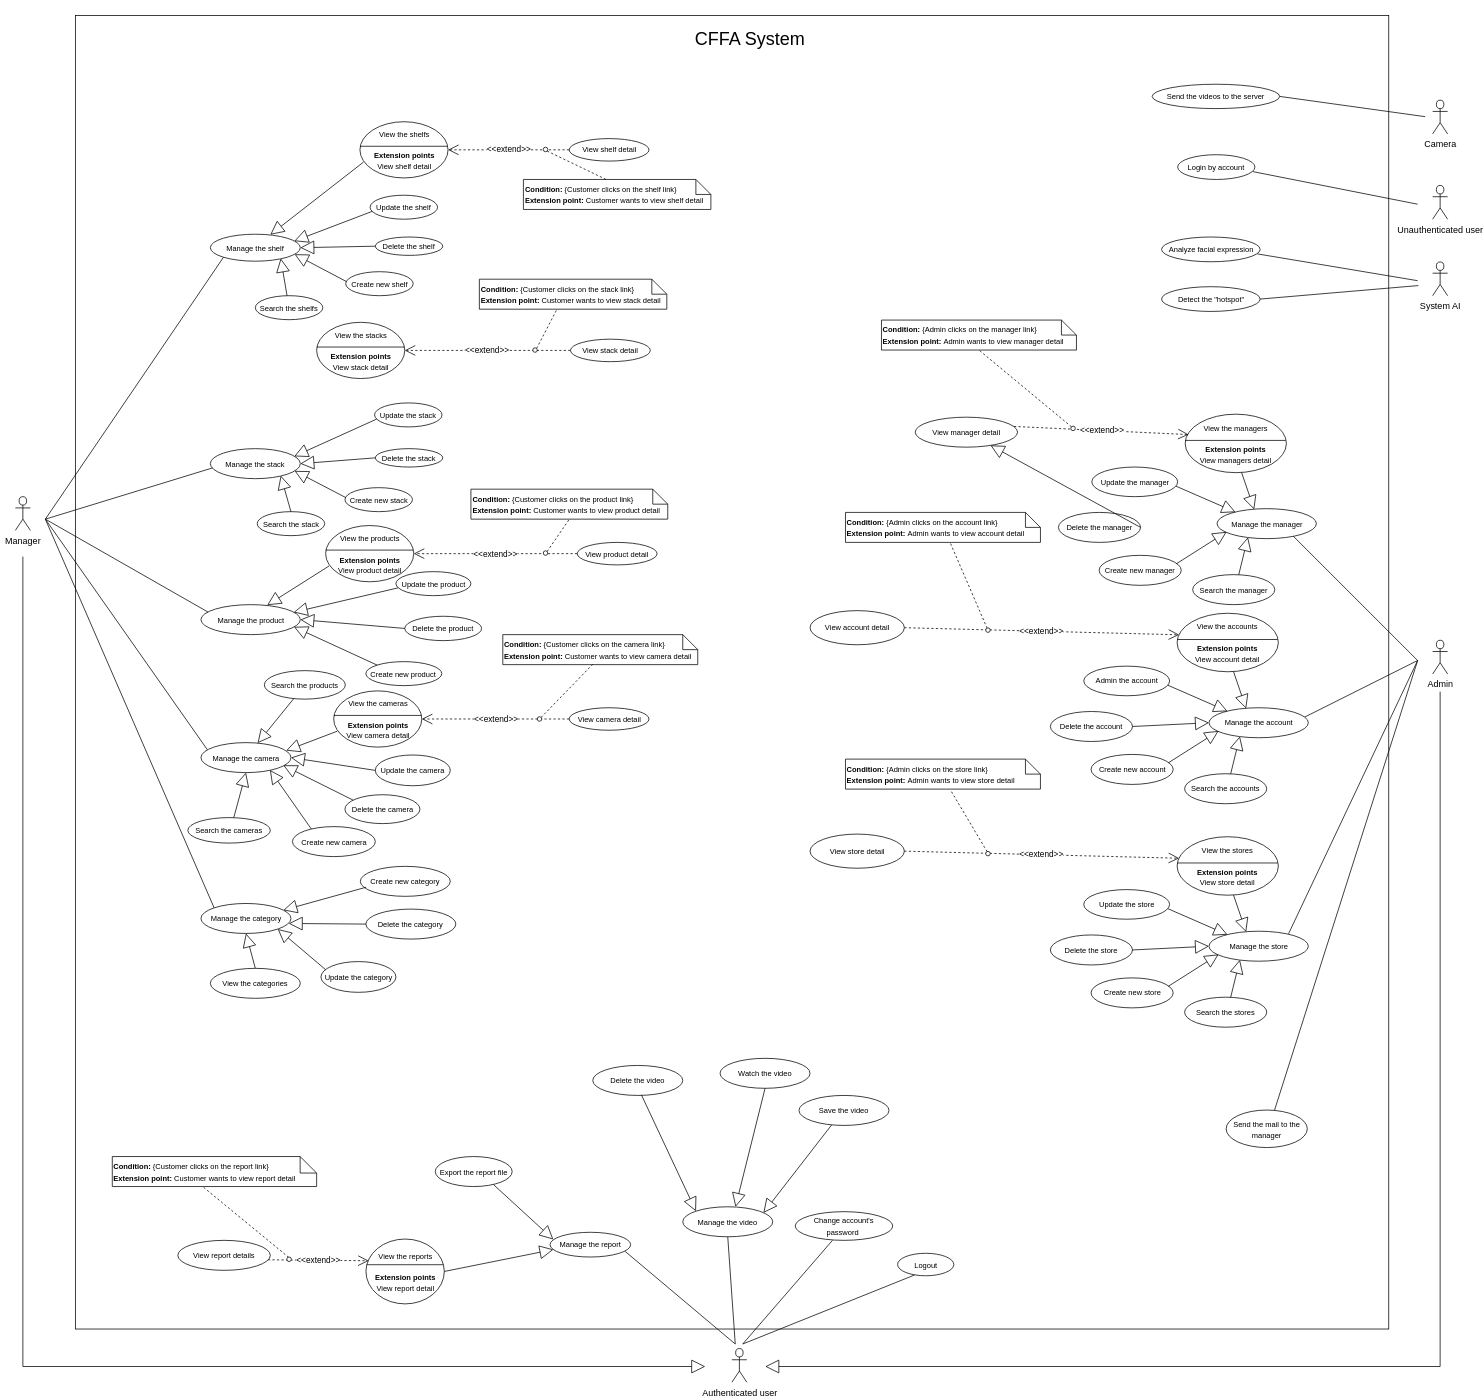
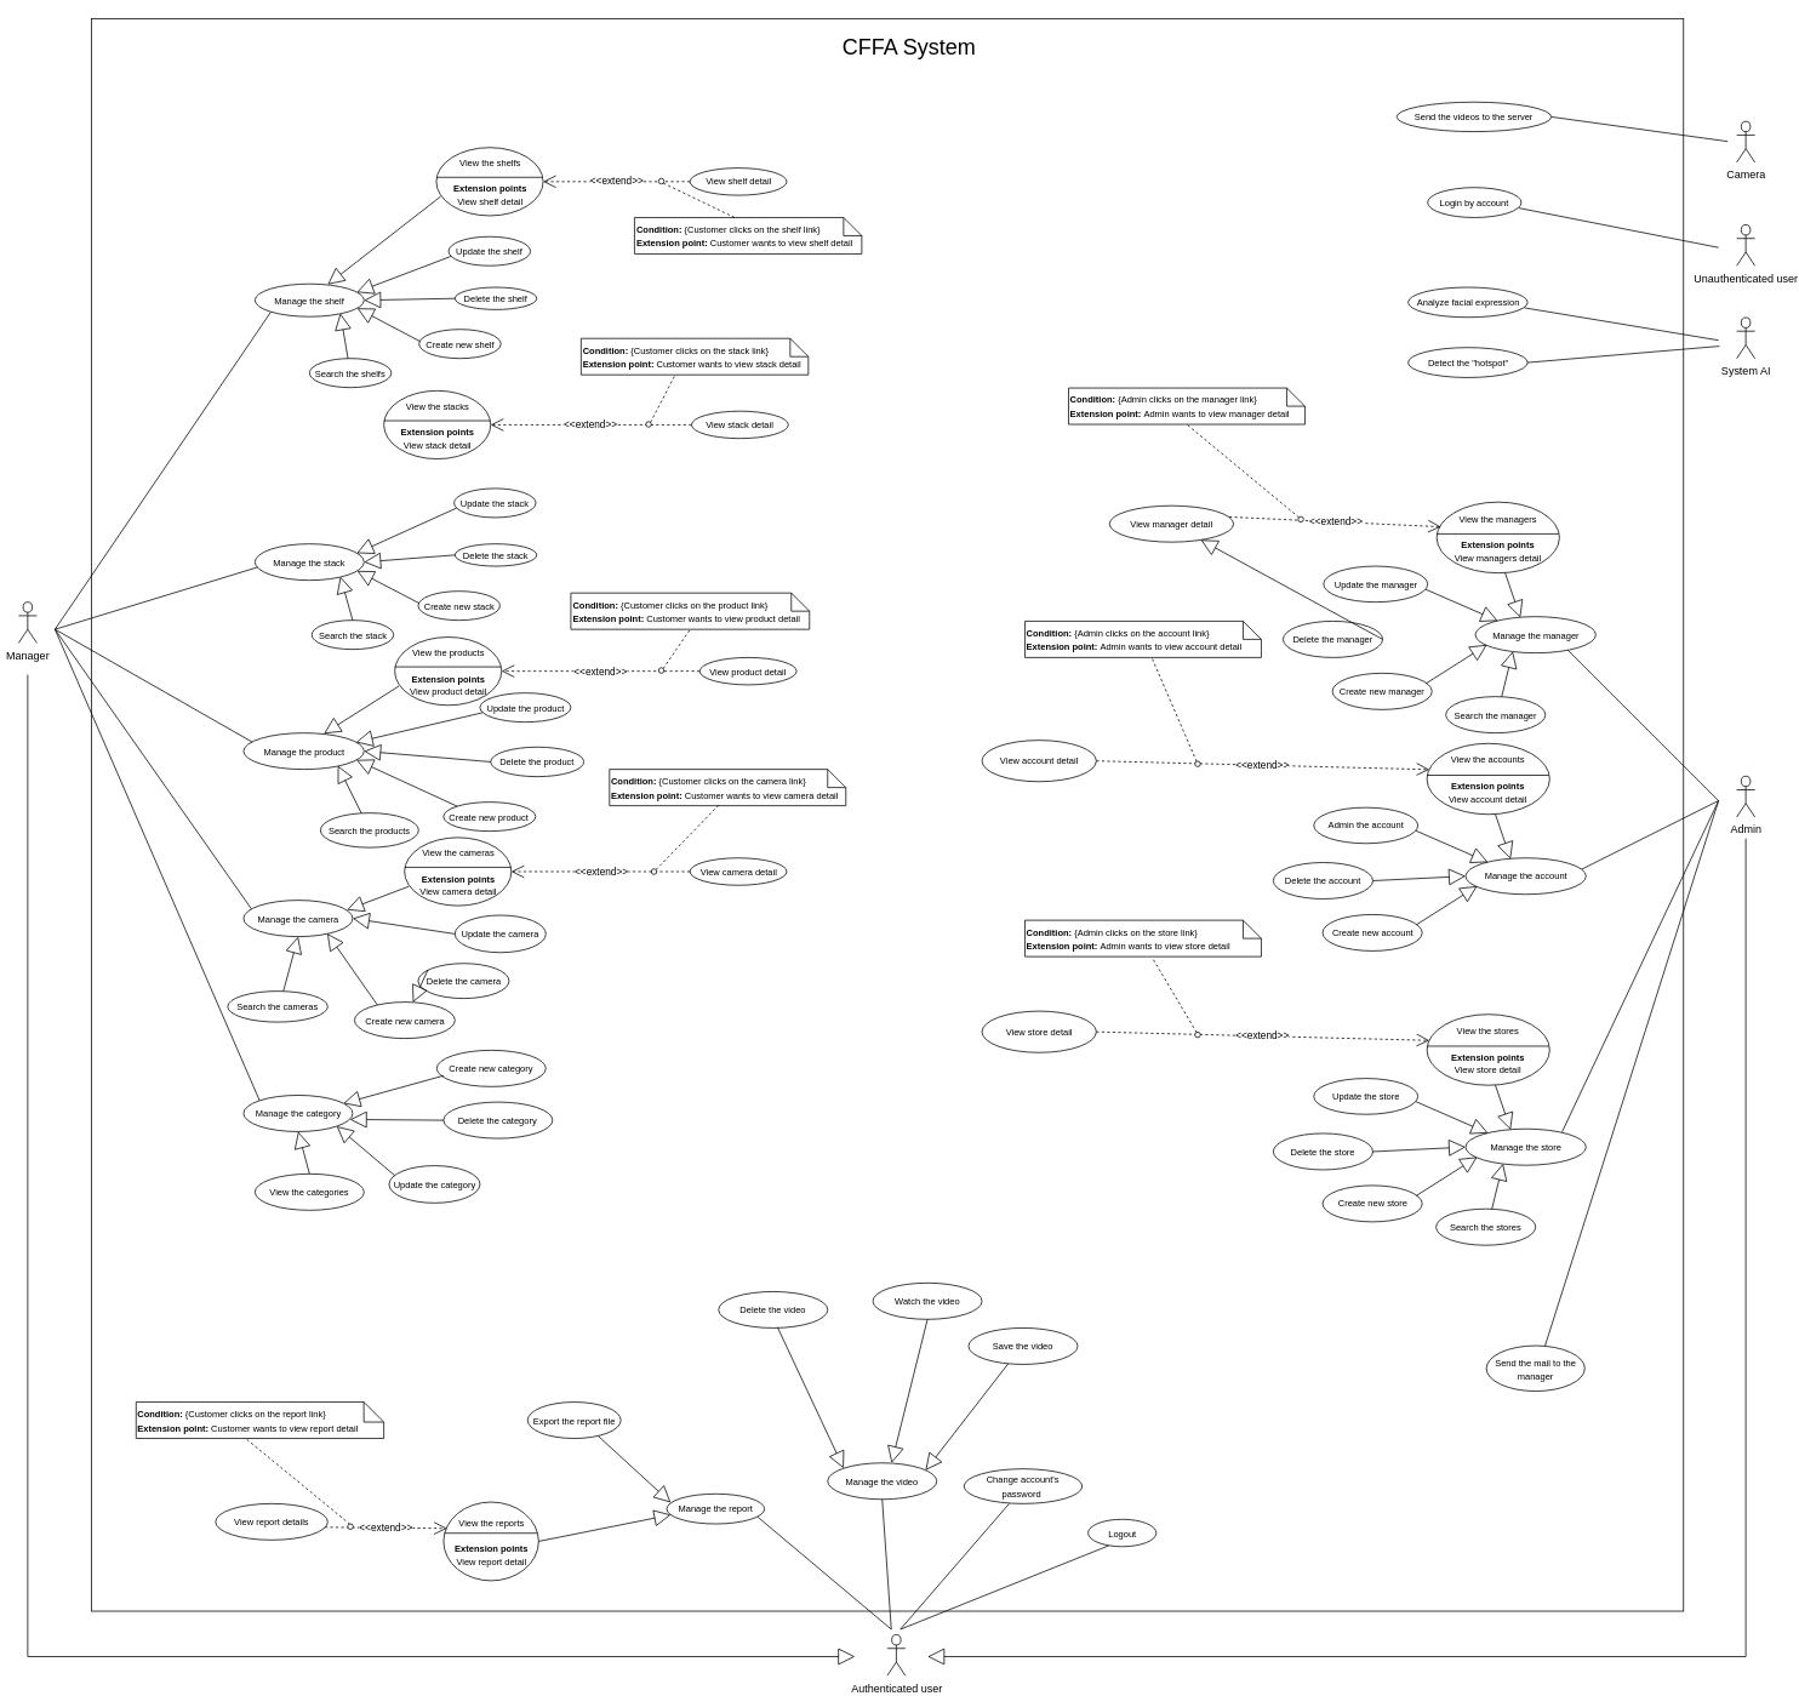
- <mxCell id="97" value="" style="endArrow=block;endSize=16;endFill=0;html=1;" parent="1" source="91" target="109" edge="1"><mxGeometry width="160" relative="1" as="geometry"><mxPoint x="472.4" y="992.244" as="sourcePoint" /><mxPoint x="372.5" y="957.5" as="targetPoint" /></mxGeometry></mxCell>
+ <mxCell id="97" value="" style="endArrow=block;endSize=16;endFill=0;html=1;entryX=0.782;entryY=0.898;entryDx=0;entryDy=0;entryPerimeter=0;" parent="1" source="91" target="92" edge="1"><mxGeometry width="160" relative="1" as="geometry"><mxPoint x="472.4" y="992.244" as="sourcePoint" /><mxPoint x="372.5" y="957.5" as="targetPoint" /></mxGeometry></mxCell>
- <mxCell id="155" value="" style="endArrow=block;endSize=16;endFill=0;html=1;entryX=0.311;entryY=0.954;entryDx=0;entryDy=0;entryPerimeter=0;exitX=0.561;exitY=0.003;exitDx=0;exitDy=0;exitPerimeter=0;" parent="1" source="154" target="151" edge="1"><mxGeometry width="160" relative="1" as="geometry"><mxPoint x="1437.104" y="1128.928" as="sourcePoint" /><mxPoint x="1411.255" y="1076.58" as="targetPoint" /></mxGeometry></mxCell>
- <mxCell id="112" value="" style="endArrow=block;endSize=16;endFill=0;html=1;entryX=0.915;entryY=0.757;entryDx=0;entryDy=0;exitX=0.107;exitY=0.184;exitDx=0;exitDy=0;entryPerimeter=0;exitPerimeter=0;" parent="1" source="106" target="109" edge="1"><mxGeometry width="160" relative="1" as="geometry"><mxPoint x="514.63" y="1181.036" as="sourcePoint" /><mxPoint x="403.71" y="1217.7" as="targetPoint" /></mxGeometry></mxCell>
+ <mxCell id="112" value="" style="endArrow=block;endSize=16;endFill=0;html=1;exitX=0.107;exitY=0.184;exitDx=0;exitDy=0;exitPerimeter=0;" parent="1" source="106" target="107" edge="1"><mxGeometry width="160" relative="1" as="geometry"><mxPoint x="514.63" y="1181.036" as="sourcePoint" /><mxPoint x="403.71" y="1217.7" as="targetPoint" /></mxGeometry></mxCell>
- <mxCell id="154" value="&lt;span style=&quot;font-size: 10px&quot;&gt;Search the accounts&lt;/span&gt;" style="ellipse;whiteSpace=wrap;html=1;fillColor=#ffffff;gradientColor=none;" parent="1" vertex="1"><mxGeometry x="1579.25" y="1031" width="109.5" height="40" as="geometry" /></mxCell>
